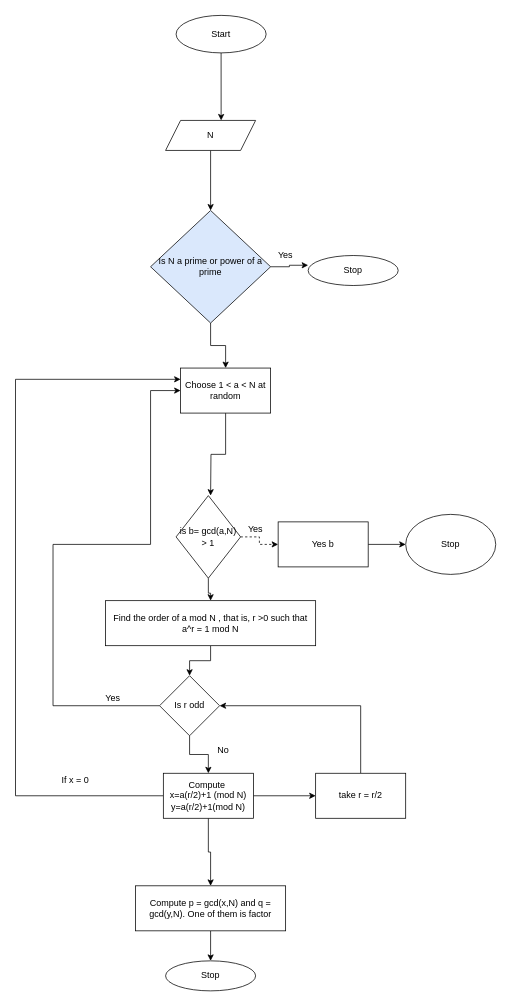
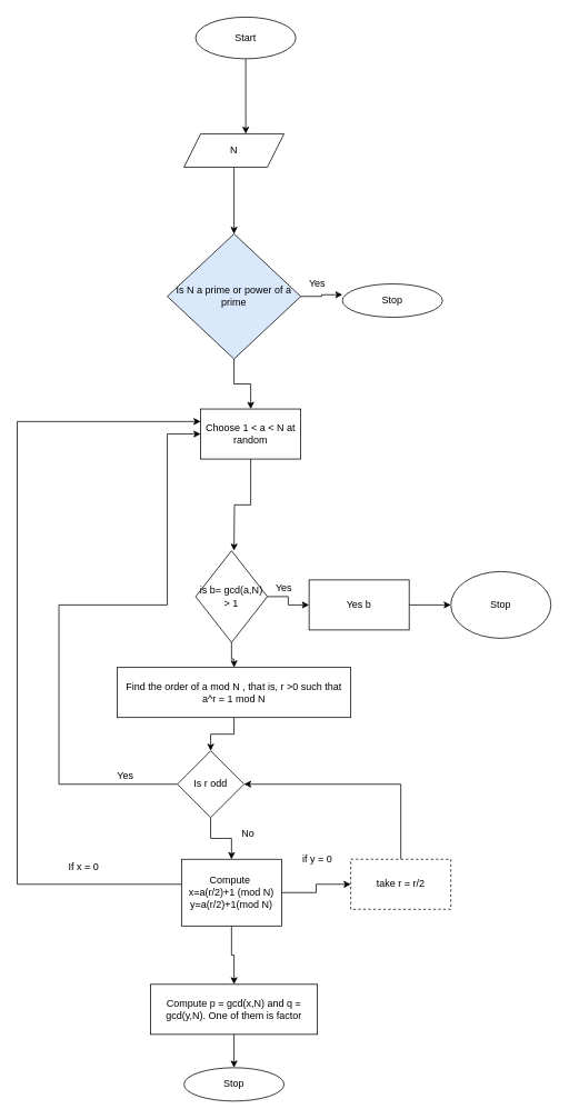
- <mxCell id="11" style="edgeStyle=orthogonalEdgeStyle;rounded=0;orthogonalLoop=1;jettySize=auto;html=1;dashed=1;" edge="1" parent="1" source="13" target="15"><mxGeometry relative="1" as="geometry" /></mxCell>
+ <mxCell id="11" style="edgeStyle=orthogonalEdgeStyle;rounded=0;orthogonalLoop=1;jettySize=auto;html=1;" edge="1" parent="1" source="13" target="15"><mxGeometry relative="1" as="geometry" /></mxCell>
+ <mxCell id="34" value="if y = 0" style="text;html=1;strokeColor=none;fillColor=none;align=center;verticalAlign=middle;whiteSpace=wrap;rounded=0;" vertex="1" parent="1"><mxGeometry x="360" y="1020" width="40" height="20" as="geometry" /></mxCell>
- <mxCell id="29" value="Compute&amp;nbsp;&lt;br&gt;x=a(r/2)+1 (mod N)&lt;br&gt;y=a(r/2)+1(mod N)" style="rounded=0;whiteSpace=wrap;html=1;" vertex="1" parent="1"><mxGeometry x="217" y="1030" width="120" height="60" as="geometry" /></mxCell>
+ <mxCell id="29" value="Compute&amp;nbsp;&lt;br&gt;x=a(r/2)+1 (mod N)&lt;br&gt;y=a(r/2)+1(mod N)" style="rounded=0;whiteSpace=wrap;html=1;" vertex="1" parent="1"><mxGeometry x="217" y="1030" width="120" height="80" as="geometry" /></mxCell>
- <mxCell id="33" value="take r = r/2" style="rounded=0;whiteSpace=wrap;html=1;" vertex="1" parent="1"><mxGeometry x="420" y="1030" width="120" height="60" as="geometry" /></mxCell>
+ <mxCell id="33" value="take r = r/2" style="rounded=0;whiteSpace=wrap;html=1;dashed=1;" vertex="1" parent="1"><mxGeometry x="420" y="1030" width="120" height="60" as="geometry" /></mxCell>
